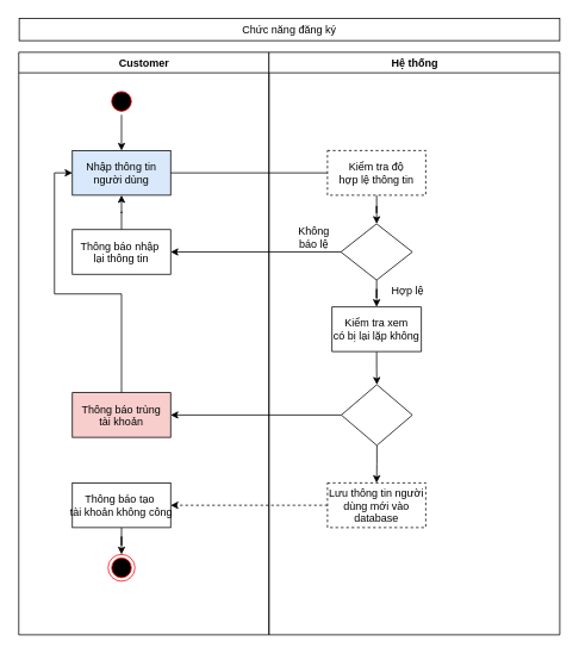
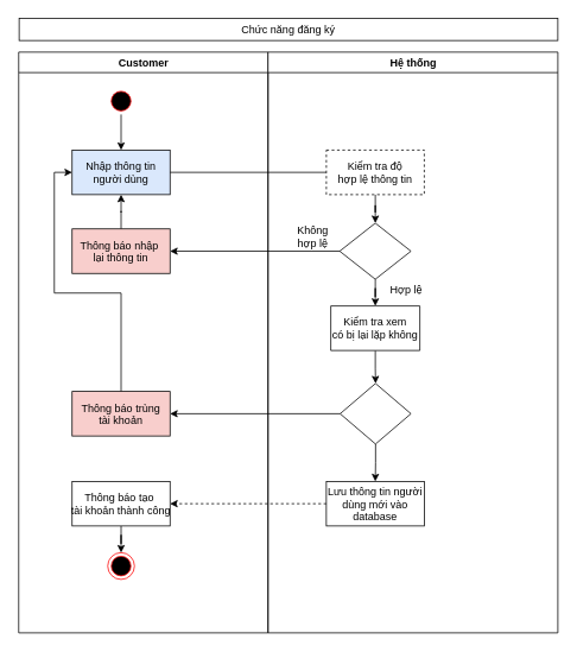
- <mxCell id="20" value="Không báo lệ" style="text;html=1;align=center;verticalAlign=middle;whiteSpace=wrap;rounded=0;" parent="13" vertex="1"><mxGeometry x="20.5" y="192" width="60" height="30" as="geometry" /></mxCell>
+ <mxCell id="20" value="Không hợp lệ" style="text;html=1;align=center;verticalAlign=middle;whiteSpace=wrap;rounded=0;" parent="13" vertex="1"><mxGeometry x="20.5" y="192" width="60" height="30" as="geometry" /></mxCell>
- <mxCell id="10" value="Thông báo nhập &#10;lại thông tin" style="" parent="2" vertex="1"><mxGeometry x="60" y="198.5" width="110" height="50" as="geometry" /></mxCell>
+ <mxCell id="10" value="Thông báo nhập &#10;lại thông tin" style="fillColor=#f8cecc;" parent="2" vertex="1"><mxGeometry x="60" y="198.5" width="110" height="50" as="geometry" /></mxCell>
- <mxCell id="12" value="Thông báo tạo &#10;tài khoản không công" style="" parent="2" vertex="1"><mxGeometry x="60" y="482" width="110" height="50" as="geometry" /></mxCell>
+ <mxCell id="12" value="Thông báo tạo &#10;tài khoản thành công" style="" parent="2" vertex="1"><mxGeometry x="60" y="482" width="110" height="50" as="geometry" /></mxCell>
- <mxCell id="24" value="Lưu thông tin người&#10;dùng mới vào&#10;database" style="dashed=1;" parent="13" vertex="1"><mxGeometry x="65.5" y="482" width="110" height="50" as="geometry" /></mxCell>
+ <mxCell id="24" value="Lưu thông tin người&#10;dùng mới vào&#10;database" style="" parent="13" vertex="1"><mxGeometry x="65.5" y="482" width="110" height="50" as="geometry" /></mxCell>
